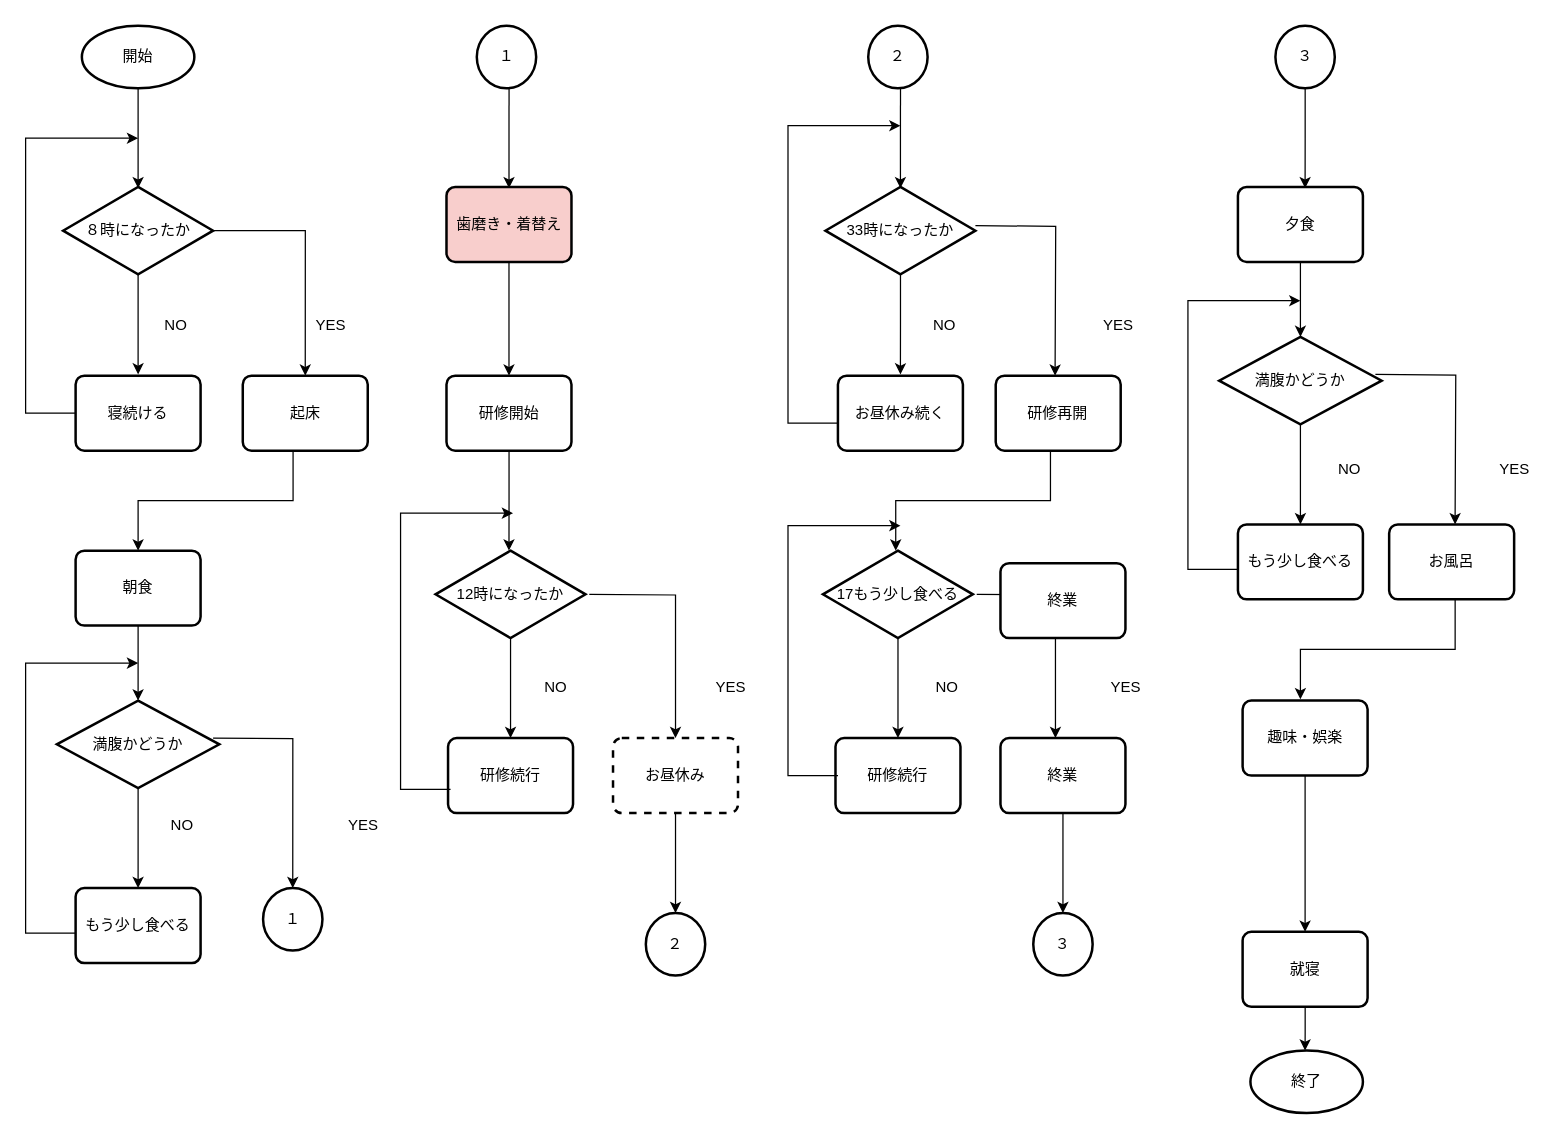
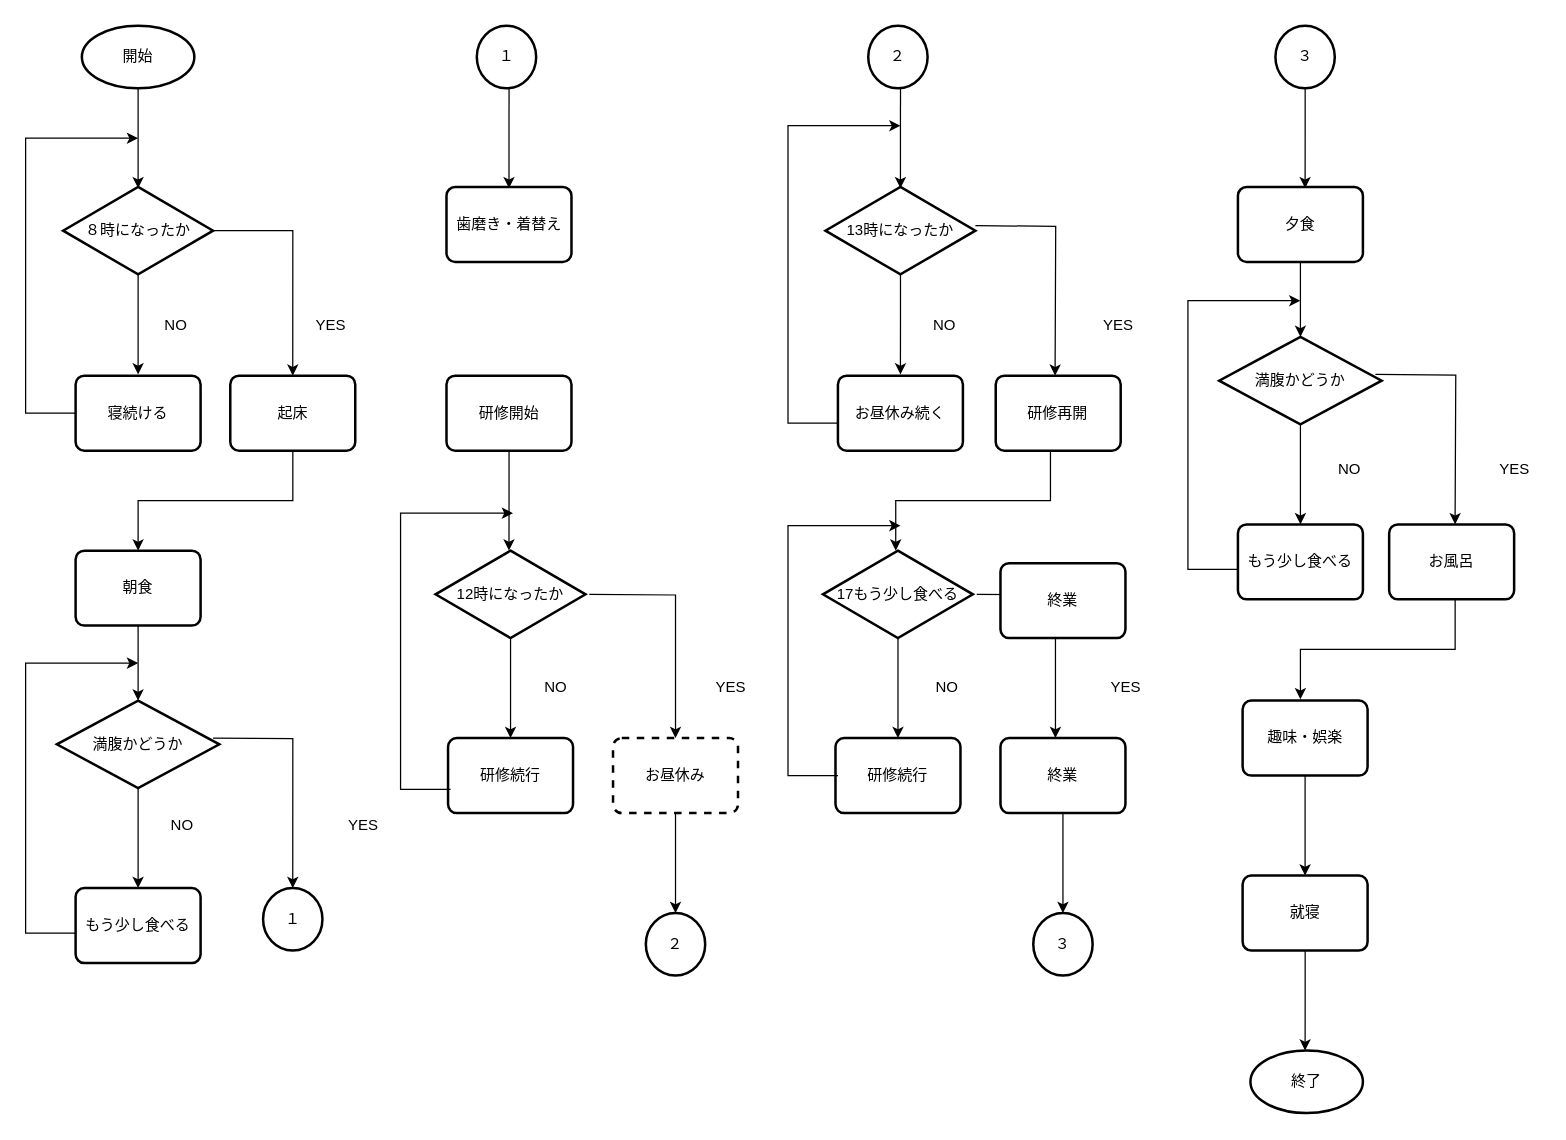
- <mxCell id="17" value="歯磨き・着替え" parent="1" style="rounded=1;whiteSpace=wrap;html=1;absoluteArcSize=1;arcSize=14;strokeWidth=2;fillColor=#f8cecc;" vertex="1"><mxGeometry height="60" width="100" as="geometry" y="149" x="356.75" /></mxCell>
+ <mxCell id="17" value="歯磨き・着替え" parent="1" style="rounded=1;whiteSpace=wrap;html=1;absoluteArcSize=1;arcSize=14;strokeWidth=2;" vertex="1"><mxGeometry height="60" width="100" as="geometry" y="149" x="356.75" /></mxCell>
- <mxCell id="38" value="33時になったか" parent="1" style="strokeWidth=2;html=1;shape=mxgraph.flowchart.decision;whiteSpace=wrap;" vertex="1"><mxGeometry height="70" width="120" as="geometry" y="149" x="659.95" /></mxCell>
+ <mxCell id="38" value="13時になったか" parent="1" style="strokeWidth=2;html=1;shape=mxgraph.flowchart.decision;whiteSpace=wrap;" vertex="1"><mxGeometry height="70" width="120" as="geometry" y="149" x="659.95" /></mxCell>
- <mxCell id="16" source="17" value="" parent="1" style="edgeStyle=orthogonalEdgeStyle;rounded=0;orthogonalLoop=1;jettySize=auto;html=1;" edge="1" target="19"><mxGeometry as="geometry" relative="1" /></mxCell>
- <mxCell id="14" value="起床" parent="1" style="rounded=1;whiteSpace=wrap;html=1;absoluteArcSize=1;arcSize=14;strokeWidth=2;" vertex="1"><mxGeometry x="193.75" y="300" height="60" width="100" as="geometry" /></mxCell>
+ <mxCell id="14" value="起床" parent="1" style="rounded=1;whiteSpace=wrap;html=1;absoluteArcSize=1;arcSize=14;strokeWidth=2;" vertex="1"><mxGeometry height="60" width="100" as="geometry" y="300" x="183.75" /></mxCell>
- <mxCell id="67" value="就寝" parent="1" style="rounded=1;whiteSpace=wrap;html=1;absoluteArcSize=1;arcSize=14;strokeWidth=2;" vertex="1"><mxGeometry x="993.75" y="745" height="60" width="100" as="geometry" /></mxCell>
+ <mxCell id="67" value="就寝" parent="1" style="rounded=1;whiteSpace=wrap;html=1;absoluteArcSize=1;arcSize=14;strokeWidth=2;" vertex="1"><mxGeometry height="60" width="100" as="geometry" y="700" x="993.75" /></mxCell>
